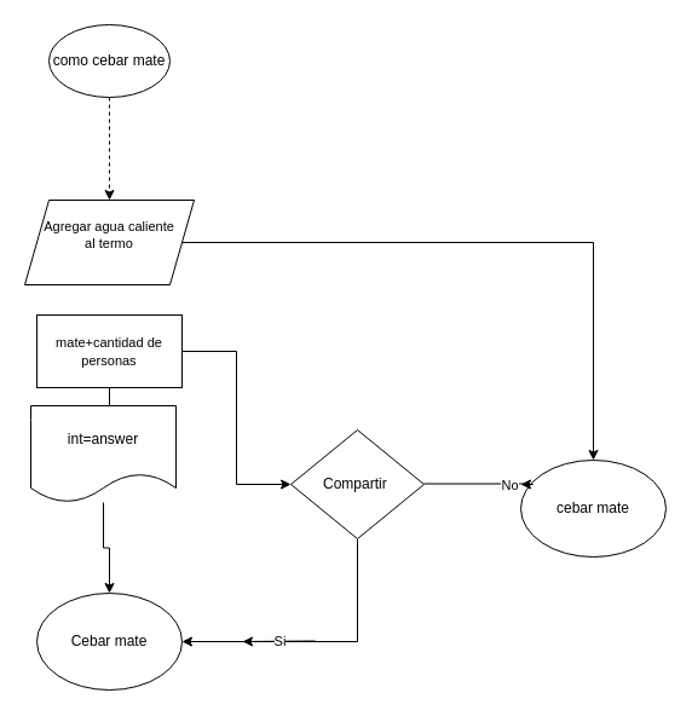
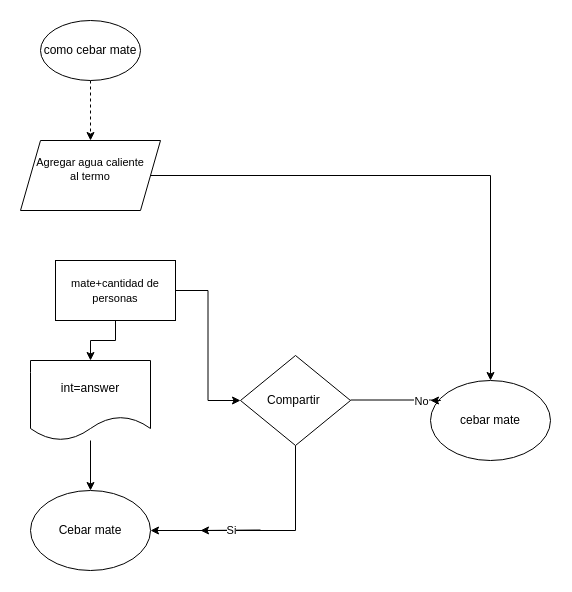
- <mxCell id="5" value="&lt;font style=&quot;font-size: 11px;&quot;&gt;Agregar agua caliente&lt;/font&gt;&lt;div style=&quot;font-size: 11px;&quot;&gt;&lt;font style=&quot;font-size: 11px;&quot;&gt;&lt;font style=&quot;font-size: 11px;&quot;&gt;al termo&lt;/font&gt;&lt;br&gt;&lt;/font&gt;&lt;div style=&quot;&quot;&gt;&lt;br&gt;&lt;/div&gt;&lt;/div&gt;" style="shape=parallelogram;perimeter=parallelogramPerimeter;whiteSpace=wrap;html=1;fixedSize=1;" vertex="1" parent="1"><mxGeometry x="20" y="165" width="140" height="70" as="geometry" /></mxCell>
+ <mxCell id="5" value="&lt;font style=&quot;font-size: 11px;&quot;&gt;Agregar agua caliente&lt;/font&gt;&lt;div style=&quot;font-size: 11px;&quot;&gt;&lt;font style=&quot;font-size: 11px;&quot;&gt;&lt;font style=&quot;font-size: 11px;&quot;&gt;al termo&lt;/font&gt;&lt;br&gt;&lt;/font&gt;&lt;div style=&quot;&quot;&gt;&lt;br&gt;&lt;/div&gt;&lt;/div&gt;" style="shape=parallelogram;perimeter=parallelogramPerimeter;whiteSpace=wrap;html=1;fixedSize=1;" vertex="1" parent="1"><mxGeometry x="20" y="140" width="140" height="70" as="geometry" /></mxCell>
- <mxCell id="8" value="&lt;span style=&quot;font-size: 11px;&quot;&gt;mate+cantidad de personas&lt;/span&gt;" style="rounded=0;whiteSpace=wrap;html=1;" vertex="1" parent="1"><mxGeometry x="30" y="260" width="120" height="60" as="geometry" /></mxCell>
+ <mxCell id="8" value="&lt;span style=&quot;font-size: 11px;&quot;&gt;mate+cantidad de personas&lt;/span&gt;" style="rounded=0;whiteSpace=wrap;html=1;" vertex="1" parent="1"><mxGeometry x="55" y="260" width="120" height="60" as="geometry" /></mxCell>
- <mxCell id="10" value="int=answer" style="shape=document;whiteSpace=wrap;html=1;boundedLbl=1;" vertex="1" parent="1"><mxGeometry x="25" y="335" width="120" height="80" as="geometry" /></mxCell>
+ <mxCell id="10" value="int=answer" style="shape=document;whiteSpace=wrap;html=1;boundedLbl=1;" vertex="1" parent="1"><mxGeometry x="30" y="360" width="120" height="80" as="geometry" /></mxCell>
